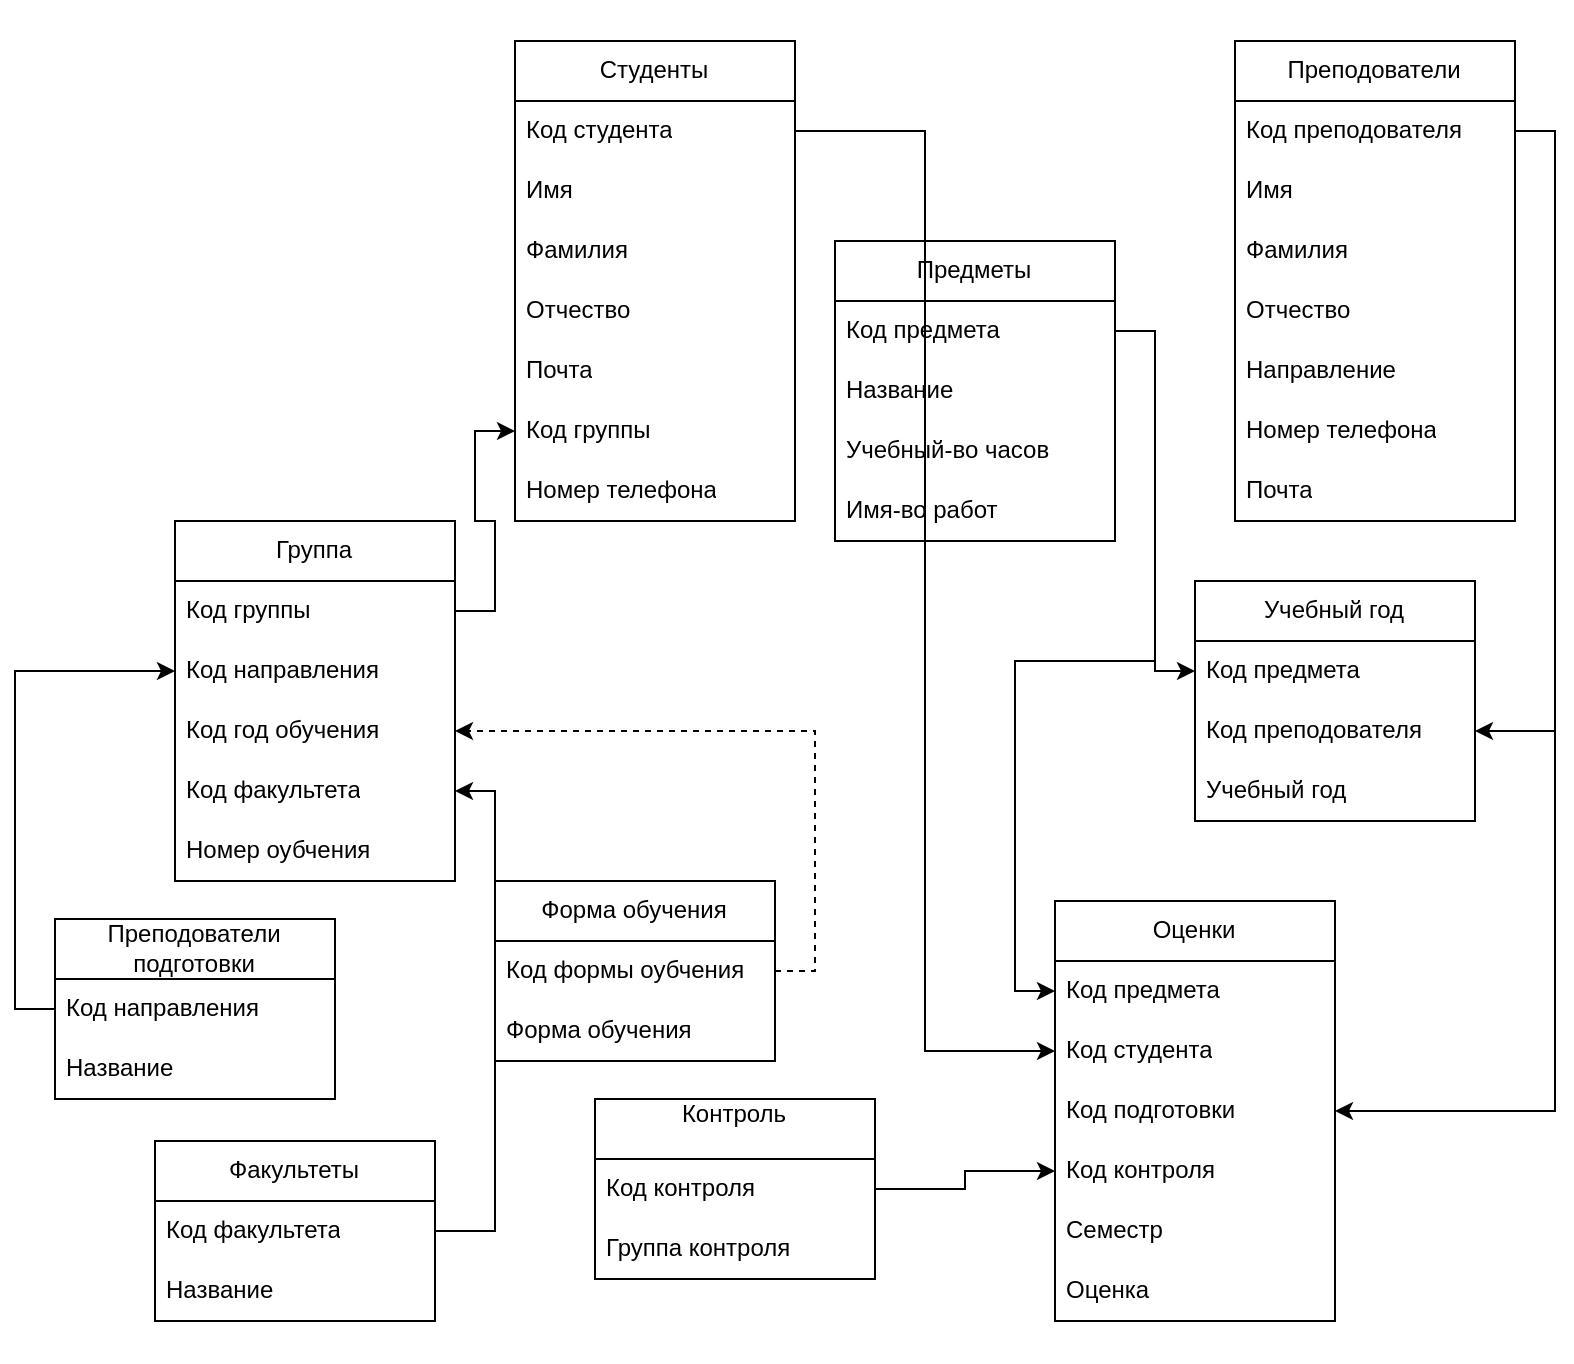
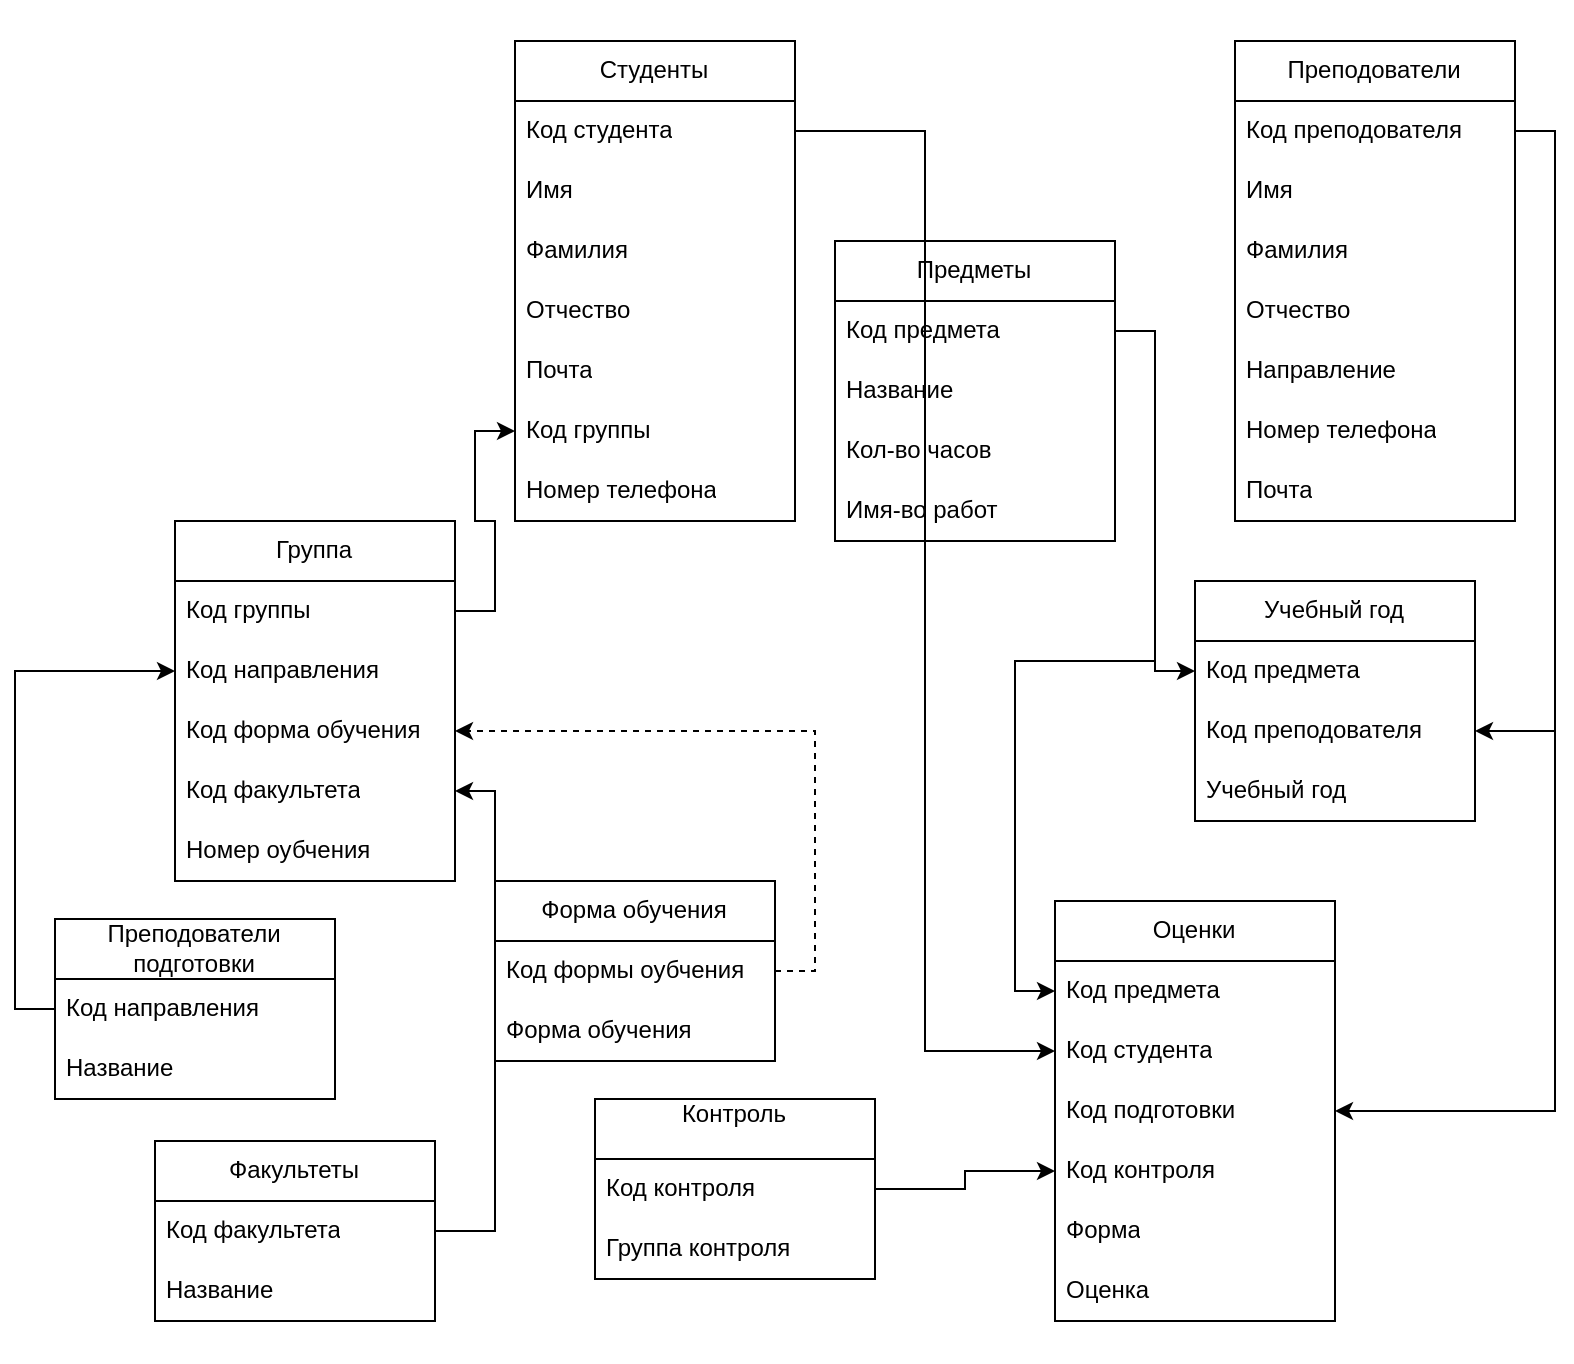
- <mxCell id="5" value="Учебный-во часов" style="text;strokeColor=none;fillColor=none;align=left;verticalAlign=middle;spacingLeft=4;spacingRight=4;overflow=hidden;points=[[0,0.5],[1,0.5]];portConstraint=eastwest;rotatable=0;whiteSpace=wrap;html=1;" vertex="1" parent="2"><mxGeometry y="90" width="140" height="30" as="geometry" /></mxCell>
+ <mxCell id="5" value="Кол-во часов" style="text;strokeColor=none;fillColor=none;align=left;verticalAlign=middle;spacingLeft=4;spacingRight=4;overflow=hidden;points=[[0,0.5],[1,0.5]];portConstraint=eastwest;rotatable=0;whiteSpace=wrap;html=1;" vertex="1" parent="2"><mxGeometry y="90" width="140" height="30" as="geometry" /></mxCell>
- <mxCell id="18" value="Код год обучения" style="text;strokeColor=none;fillColor=none;align=left;verticalAlign=middle;spacingLeft=4;spacingRight=4;overflow=hidden;points=[[0,0.5],[1,0.5]];portConstraint=eastwest;rotatable=0;whiteSpace=wrap;html=1;" vertex="1" parent="15"><mxGeometry y="90" width="140" height="30" as="geometry" /></mxCell>
+ <mxCell id="18" value="Код форма обучения" style="text;strokeColor=none;fillColor=none;align=left;verticalAlign=middle;spacingLeft=4;spacingRight=4;overflow=hidden;points=[[0,0.5],[1,0.5]];portConstraint=eastwest;rotatable=0;whiteSpace=wrap;html=1;" vertex="1" parent="15"><mxGeometry y="90" width="140" height="30" as="geometry" /></mxCell>
- <mxCell id="46" value="Семестр" style="text;strokeColor=none;fillColor=none;align=left;verticalAlign=middle;spacingLeft=4;spacingRight=4;overflow=hidden;points=[[0,0.5],[1,0.5]];portConstraint=eastwest;rotatable=0;whiteSpace=wrap;html=1;" vertex="1" parent="41"><mxGeometry y="150" width="140" height="30" as="geometry" /></mxCell>
+ <mxCell id="46" value="Форма" style="text;strokeColor=none;fillColor=none;align=left;verticalAlign=middle;spacingLeft=4;spacingRight=4;overflow=hidden;points=[[0,0.5],[1,0.5]];portConstraint=eastwest;rotatable=0;whiteSpace=wrap;html=1;" vertex="1" parent="41"><mxGeometry y="150" width="140" height="30" as="geometry" /></mxCell>
